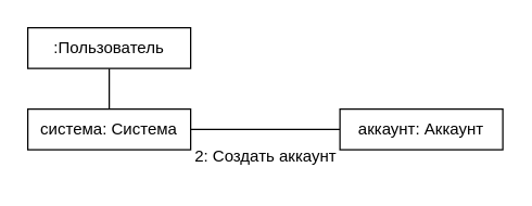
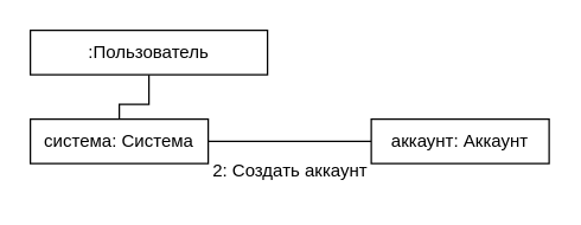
- <mxCell id="3" value=":Пользователь" style="rounded=0;whiteSpace=wrap;html=1;" vertex="1" parent="1"><mxGeometry x="20" y="20" width="120" height="30" as="geometry" /></mxCell>
+ <mxCell id="3" value=":Пользователь" style="rounded=0;whiteSpace=wrap;html=1;" vertex="1" parent="1"><mxGeometry x="20" y="20" width="160" height="30" as="geometry" /></mxCell>
